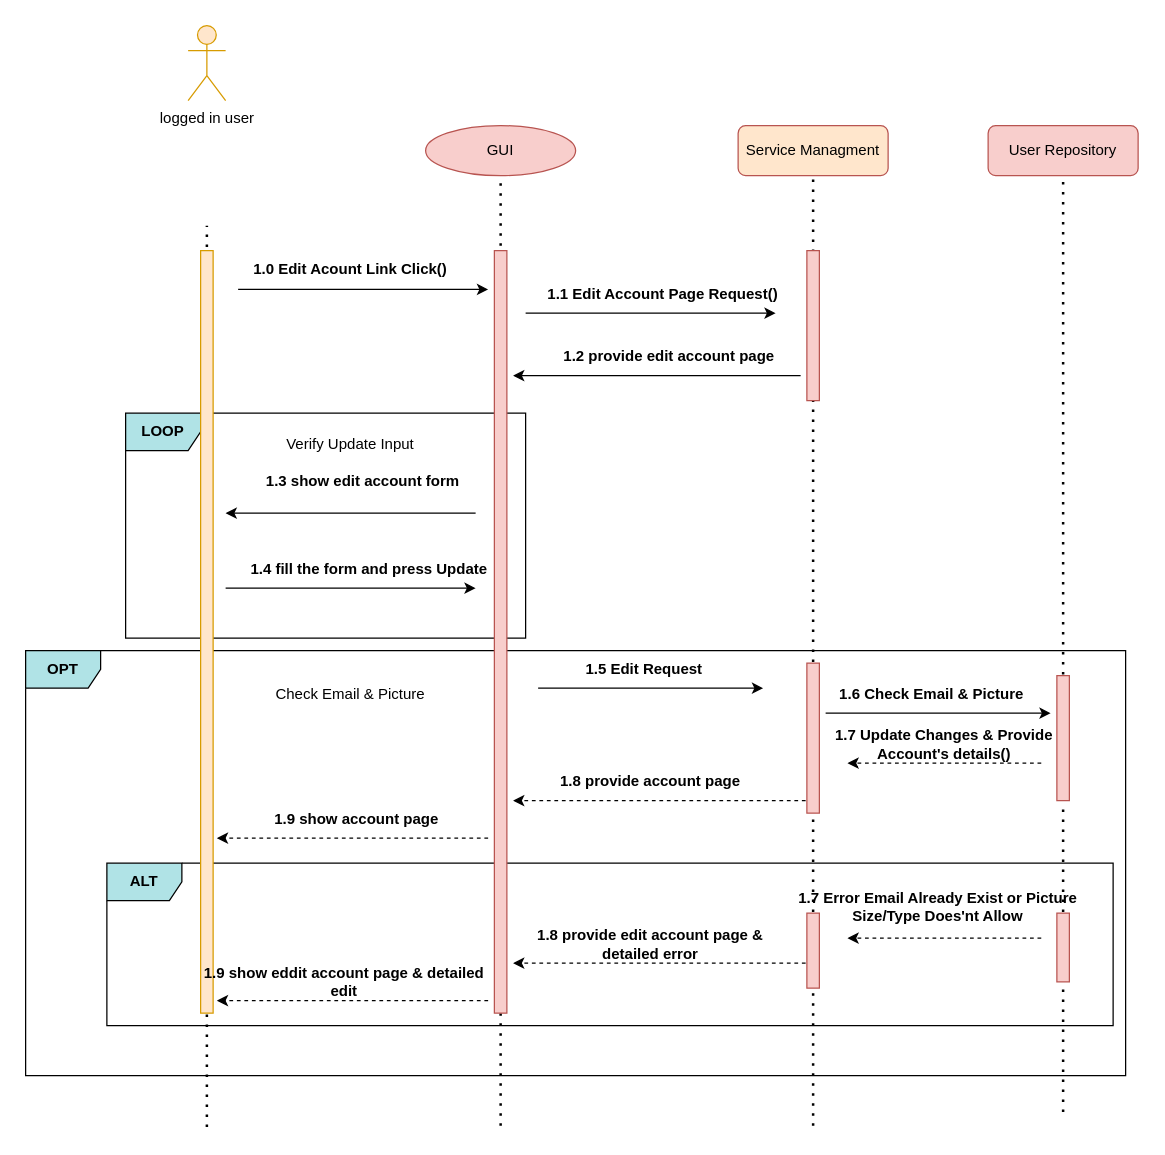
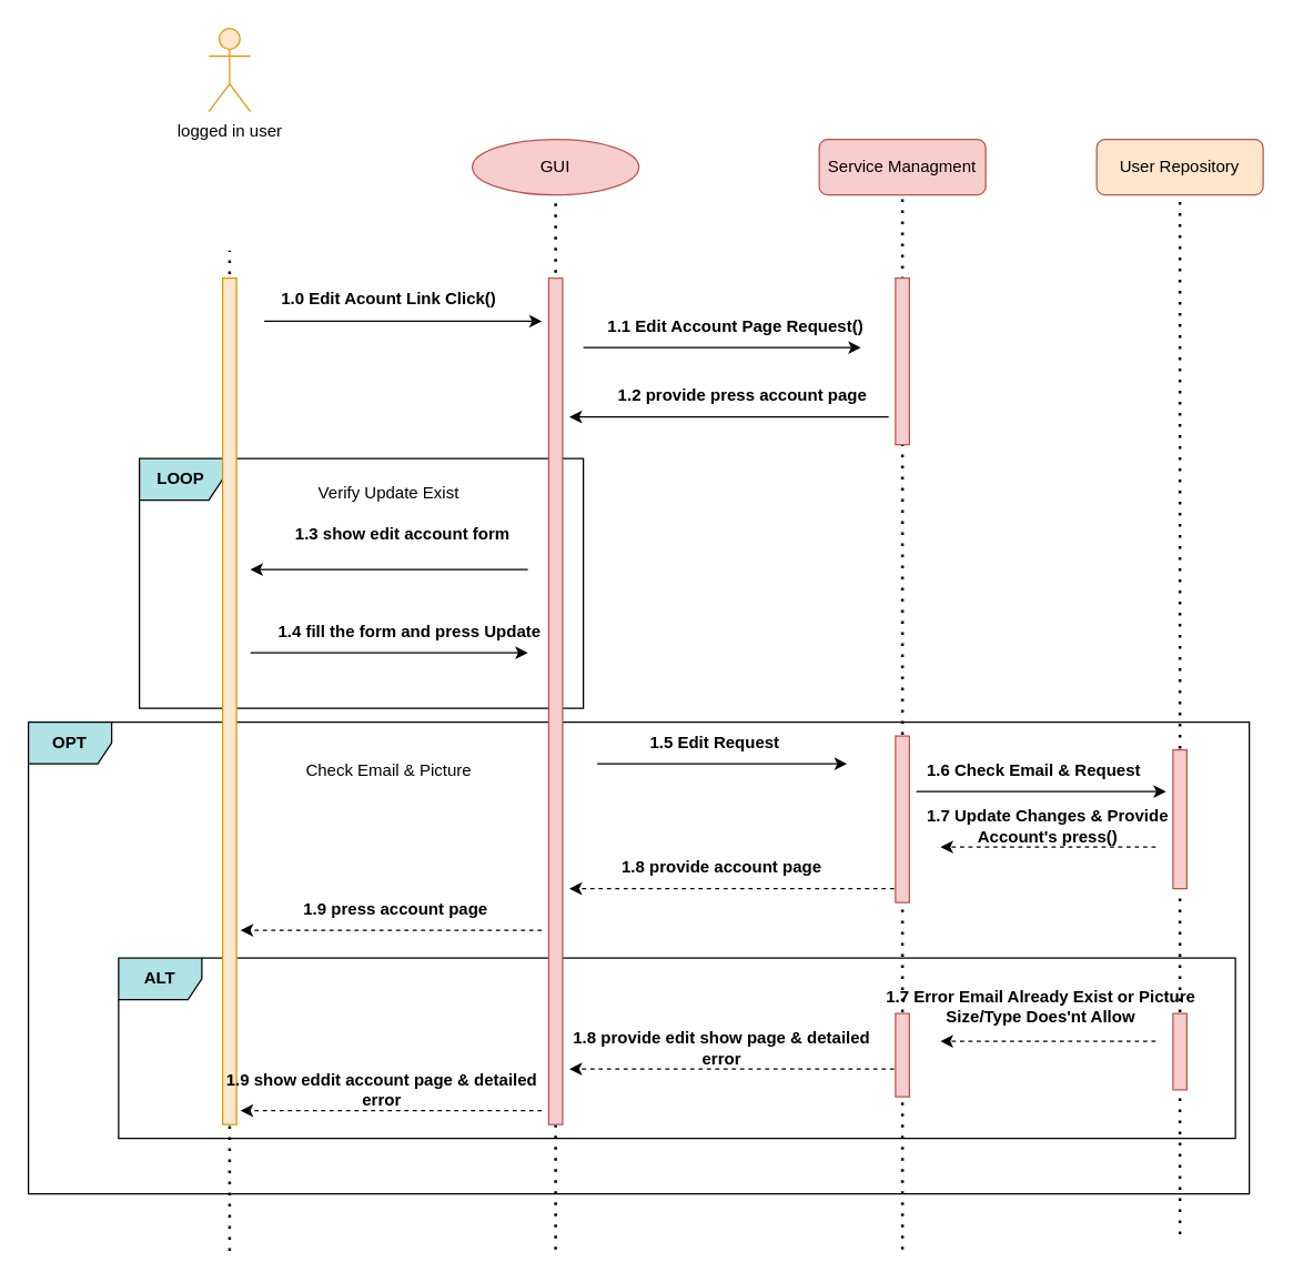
- <mxCell id="5" value="Service Managment" style="rounded=1;whiteSpace=wrap;html=1;fillColor=#ffe6cc;strokeColor=#b85450;" parent="1" vertex="1"><mxGeometry x="590" y="100" width="120" height="40" as="geometry" /></mxCell>
+ <mxCell id="5" value="Service Managment" style="rounded=1;whiteSpace=wrap;html=1;fillColor=#f8cecc;strokeColor=#b85450;" parent="1" vertex="1"><mxGeometry x="590" y="100" width="120" height="40" as="geometry" /></mxCell>
- <mxCell id="7" value="User Repository" style="rounded=1;whiteSpace=wrap;html=1;fillColor=#f8cecc;strokeColor=#b85450;" parent="1" vertex="1"><mxGeometry x="790" y="100" width="120" height="40" as="geometry" /></mxCell>
+ <mxCell id="7" value="User Repository" style="rounded=1;whiteSpace=wrap;html=1;fillColor=#ffe6cc;strokeColor=#b85450;" parent="1" vertex="1"><mxGeometry x="790" y="100" width="120" height="40" as="geometry" /></mxCell>
- <mxCell id="28" value="&lt;font style=&quot;font-size: 12px&quot;&gt;&lt;b style=&quot;font-size: 12px&quot;&gt;1.2 provide edit account page&lt;/b&gt;&lt;/font&gt;" style="text;html=1;strokeColor=none;fillColor=none;align=center;verticalAlign=middle;whiteSpace=wrap;rounded=0;shadow=0;glass=0;sketch=0;fontSize=12;" parent="1" vertex="1"><mxGeometry x="420" y="280" width="230" height="10" as="geometry" /></mxCell>
+ <mxCell id="28" value="&lt;font style=&quot;font-size: 12px&quot;&gt;&lt;b style=&quot;font-size: 12px&quot;&gt;1.2 provide press account page&lt;/b&gt;&lt;/font&gt;" style="text;html=1;strokeColor=none;fillColor=none;align=center;verticalAlign=middle;whiteSpace=wrap;rounded=0;shadow=0;glass=0;sketch=0;fontSize=12;" parent="1" vertex="1"><mxGeometry x="420" y="280" width="230" height="10" as="geometry" /></mxCell>
- <mxCell id="19" value="Verify Update Input" style="text;html=1;strokeColor=none;fillColor=none;align=center;verticalAlign=middle;whiteSpace=wrap;rounded=0;shadow=0;glass=0;sketch=0;fontSize=12;" parent="1" vertex="1"><mxGeometry x="180" y="350" width="200" height="10" as="geometry" /></mxCell>
+ <mxCell id="19" value="Verify Update Exist" style="text;html=1;strokeColor=none;fillColor=none;align=center;verticalAlign=middle;whiteSpace=wrap;rounded=0;shadow=0;glass=0;sketch=0;fontSize=12;" parent="1" vertex="1"><mxGeometry x="180" y="350" width="200" height="10" as="geometry" /></mxCell>
- <mxCell id="32" value="&lt;font style=&quot;font-size: 12px&quot;&gt;&lt;b style=&quot;font-size: 12px&quot;&gt;1.6 Check Email &amp;amp; Picture&lt;/b&gt;&lt;/font&gt;" style="text;html=1;strokeColor=none;fillColor=none;align=center;verticalAlign=middle;whiteSpace=wrap;rounded=0;shadow=0;glass=0;sketch=0;fontSize=12;" parent="1" vertex="1"><mxGeometry x="630" y="550" width="230" height="10" as="geometry" /></mxCell>
+ <mxCell id="32" value="&lt;font style=&quot;font-size: 12px&quot;&gt;&lt;b style=&quot;font-size: 12px&quot;&gt;1.6 Check Email &amp;amp; Request&lt;/b&gt;&lt;/font&gt;" style="text;html=1;strokeColor=none;fillColor=none;align=center;verticalAlign=middle;whiteSpace=wrap;rounded=0;shadow=0;glass=0;sketch=0;fontSize=12;" parent="1" vertex="1"><mxGeometry x="630" y="550" width="230" height="10" as="geometry" /></mxCell>
- <mxCell id="33" value="&lt;font style=&quot;font-size: 12px&quot;&gt;&lt;b style=&quot;font-size: 12px&quot;&gt;1.7 Update Changes &amp;amp; Provide Account's details()&lt;/b&gt;&lt;/font&gt;" style="text;html=1;strokeColor=none;fillColor=none;align=center;verticalAlign=middle;whiteSpace=wrap;rounded=0;shadow=0;glass=0;sketch=0;fontSize=12;" parent="1" vertex="1"><mxGeometry x="640" y="590" width="230" height="10" as="geometry" /></mxCell>
+ <mxCell id="33" value="&lt;font style=&quot;font-size: 12px&quot;&gt;&lt;b style=&quot;font-size: 12px&quot;&gt;1.7 Update Changes &amp;amp; Provide Account's press()&lt;/b&gt;&lt;/font&gt;" style="text;html=1;strokeColor=none;fillColor=none;align=center;verticalAlign=middle;whiteSpace=wrap;rounded=0;shadow=0;glass=0;sketch=0;fontSize=12;" parent="1" vertex="1"><mxGeometry x="640" y="590" width="230" height="10" as="geometry" /></mxCell>
- <mxCell id="40" value="&lt;font style=&quot;font-size: 12px&quot;&gt;&lt;b style=&quot;font-size: 12px&quot;&gt;1.9 show account page&lt;/b&gt;&lt;/font&gt;" style="text;html=1;strokeColor=none;fillColor=none;align=center;verticalAlign=middle;whiteSpace=wrap;rounded=0;shadow=0;glass=0;sketch=0;fontSize=12;" parent="1" vertex="1"><mxGeometry x="170" y="650" width="230" height="10" as="geometry" /></mxCell>
+ <mxCell id="40" value="&lt;font style=&quot;font-size: 12px&quot;&gt;&lt;b style=&quot;font-size: 12px&quot;&gt;1.9 press account page&lt;/b&gt;&lt;/font&gt;" style="text;html=1;strokeColor=none;fillColor=none;align=center;verticalAlign=middle;whiteSpace=wrap;rounded=0;shadow=0;glass=0;sketch=0;fontSize=12;" parent="1" vertex="1"><mxGeometry x="170" y="650" width="230" height="10" as="geometry" /></mxCell>
- <mxCell id="45" value="&lt;font style=&quot;font-size: 12px&quot;&gt;&lt;b style=&quot;font-size: 12px&quot;&gt;1.8 provide edit account page &amp;amp; detailed error&lt;/b&gt;&lt;/font&gt;" style="text;html=1;strokeColor=none;fillColor=none;align=center;verticalAlign=middle;whiteSpace=wrap;rounded=0;shadow=0;glass=0;sketch=0;fontSize=12;" parent="1" vertex="1"><mxGeometry x="405" y="750" width="230" height="10" as="geometry" /></mxCell>
+ <mxCell id="45" value="&lt;font style=&quot;font-size: 12px&quot;&gt;&lt;b style=&quot;font-size: 12px&quot;&gt;1.8 provide edit show page &amp;amp; detailed error&lt;/b&gt;&lt;/font&gt;" style="text;html=1;strokeColor=none;fillColor=none;align=center;verticalAlign=middle;whiteSpace=wrap;rounded=0;shadow=0;glass=0;sketch=0;fontSize=12;" parent="1" vertex="1"><mxGeometry x="405" y="750" width="230" height="10" as="geometry" /></mxCell>
- <mxCell id="47" value="&lt;font style=&quot;font-size: 12px&quot;&gt;&lt;b style=&quot;font-size: 12px&quot;&gt;1.9 show eddit account page &amp;amp; detailed edit&lt;/b&gt;&lt;/font&gt;" style="text;html=1;strokeColor=none;fillColor=none;align=center;verticalAlign=middle;whiteSpace=wrap;rounded=0;shadow=0;glass=0;sketch=0;fontSize=12;" parent="1" vertex="1"><mxGeometry x="160" y="780" width="230" height="10" as="geometry" /></mxCell>
+ <mxCell id="47" value="&lt;font style=&quot;font-size: 12px&quot;&gt;&lt;b style=&quot;font-size: 12px&quot;&gt;1.9 show eddit account page &amp;amp; detailed error&lt;/b&gt;&lt;/font&gt;" style="text;html=1;strokeColor=none;fillColor=none;align=center;verticalAlign=middle;whiteSpace=wrap;rounded=0;shadow=0;glass=0;sketch=0;fontSize=12;" parent="1" vertex="1"><mxGeometry x="160" y="780" width="230" height="10" as="geometry" /></mxCell>
